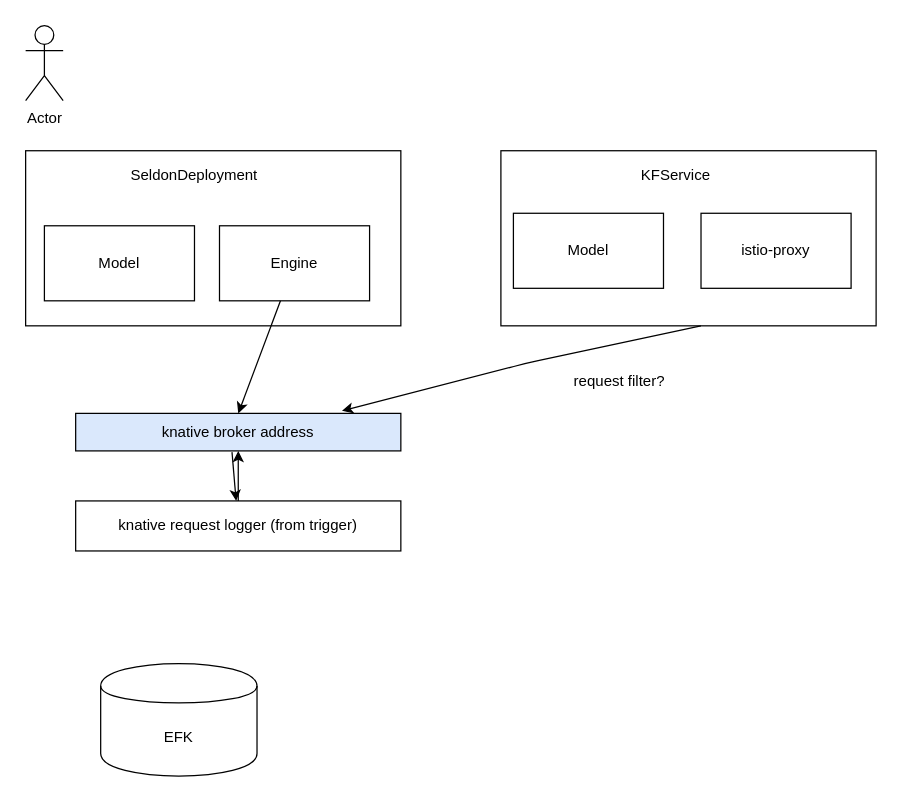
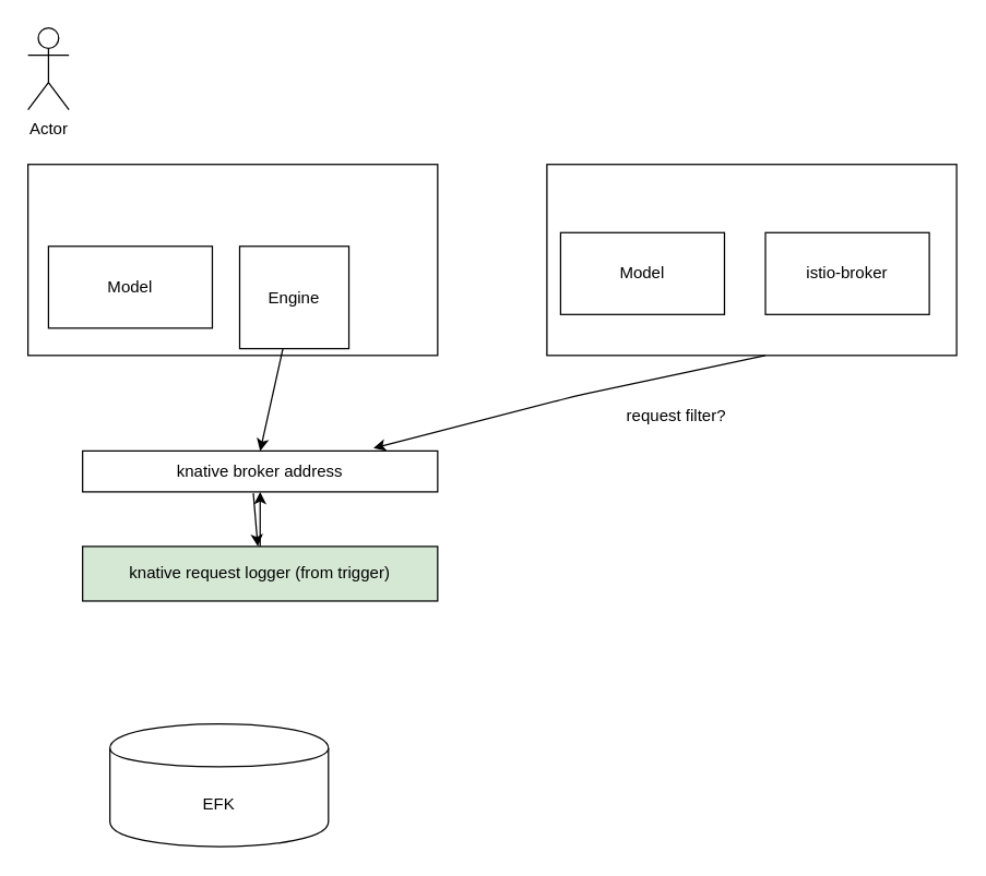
- <mxCell id="4" value="SeldonDeployment" style="text;html=1;strokeColor=none;fillColor=none;align=center;verticalAlign=middle;whiteSpace=wrap;rounded=0;" vertex="1" parent="1"><mxGeometry x="135" y="130" width="40" height="20" as="geometry" /></mxCell>
- <mxCell id="16" value="KFService" style="text;html=1;strokeColor=none;fillColor=none;align=center;verticalAlign=middle;whiteSpace=wrap;rounded=0;" vertex="1" parent="1"><mxGeometry x="520" y="130" width="40" height="20" as="geometry" /></mxCell>
- <mxCell id="15" value="istio-proxy" style="rounded=0;whiteSpace=wrap;html=1;" vertex="1" parent="1"><mxGeometry x="560" y="170" width="120" height="60" as="geometry" /></mxCell>
+ <mxCell id="15" value="istio-broker" style="rounded=0;whiteSpace=wrap;html=1;" vertex="1" parent="1"><mxGeometry x="560" y="170" width="120" height="60" as="geometry" /></mxCell>
- <mxCell id="6" value="Engine" style="rounded=0;whiteSpace=wrap;html=1;" vertex="1" parent="1"><mxGeometry x="175" y="180" width="120" height="60" as="geometry" /></mxCell>
+ <mxCell id="6" value="Engine" style="rounded=0;whiteSpace=wrap;html=1;" vertex="1" parent="1"><mxGeometry x="175" y="180" width="80" height="75" as="geometry" /></mxCell>
- <mxCell id="7" value="knative broker address" style="rounded=0;whiteSpace=wrap;html=1;fillColor=#dae8fc;" vertex="1" parent="1"><mxGeometry x="60" y="330" width="260" height="30" as="geometry" /></mxCell>
+ <mxCell id="7" value="knative broker address" style="rounded=0;whiteSpace=wrap;html=1;" vertex="1" parent="1"><mxGeometry x="60" y="330" width="260" height="30" as="geometry" /></mxCell>
- <mxCell id="9" value="knative request logger (from trigger)" style="rounded=0;whiteSpace=wrap;html=1;" vertex="1" parent="1"><mxGeometry x="60" y="400" width="260" height="40" as="geometry" /></mxCell>
+ <mxCell id="9" value="knative request logger (from trigger)" style="rounded=0;whiteSpace=wrap;html=1;fillColor=#d5e8d4;" vertex="1" parent="1"><mxGeometry x="60" y="400" width="260" height="40" as="geometry" /></mxCell>
- <mxCell id="11" value="EFK" style="shape=cylinder;whiteSpace=wrap;html=1;boundedLbl=1;backgroundOutline=1;" vertex="1" parent="1"><mxGeometry x="80" y="530" width="125" height="90" as="geometry" /></mxCell>
+ <mxCell id="11" value="EFK" style="shape=cylinder;whiteSpace=wrap;html=1;boundedLbl=1;backgroundOutline=1;" vertex="1" parent="1"><mxGeometry x="80" y="530" width="160" height="90" as="geometry" /></mxCell>
